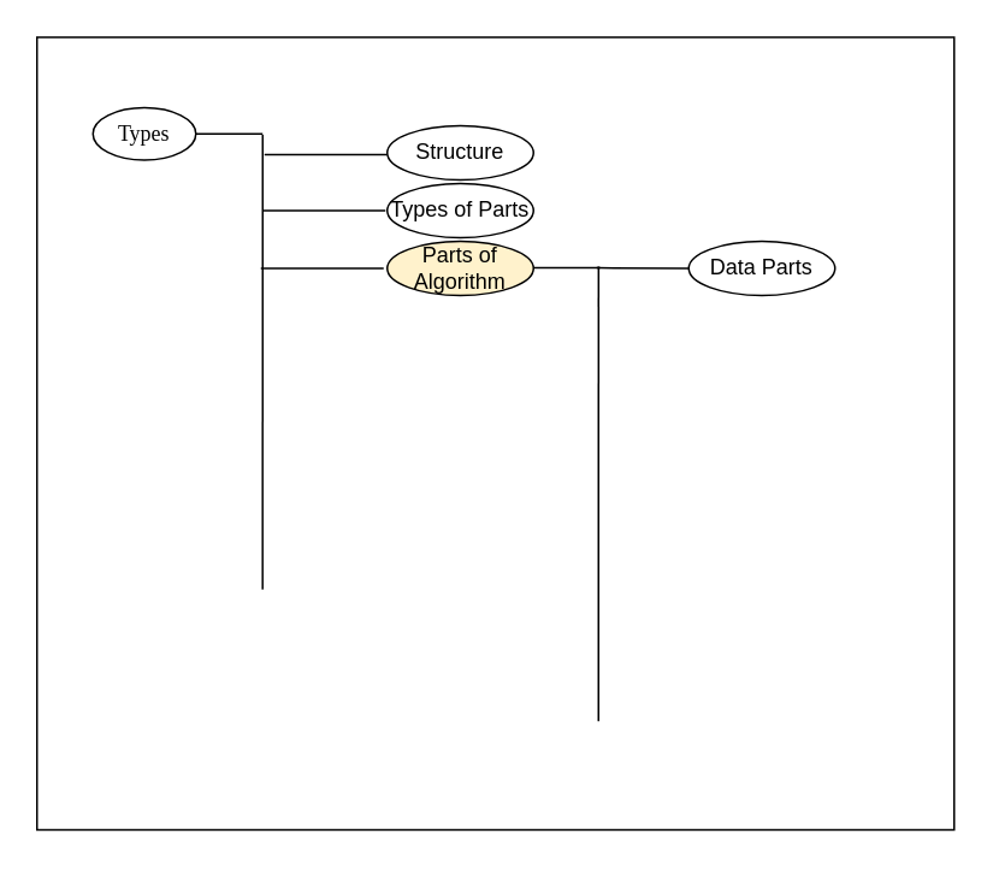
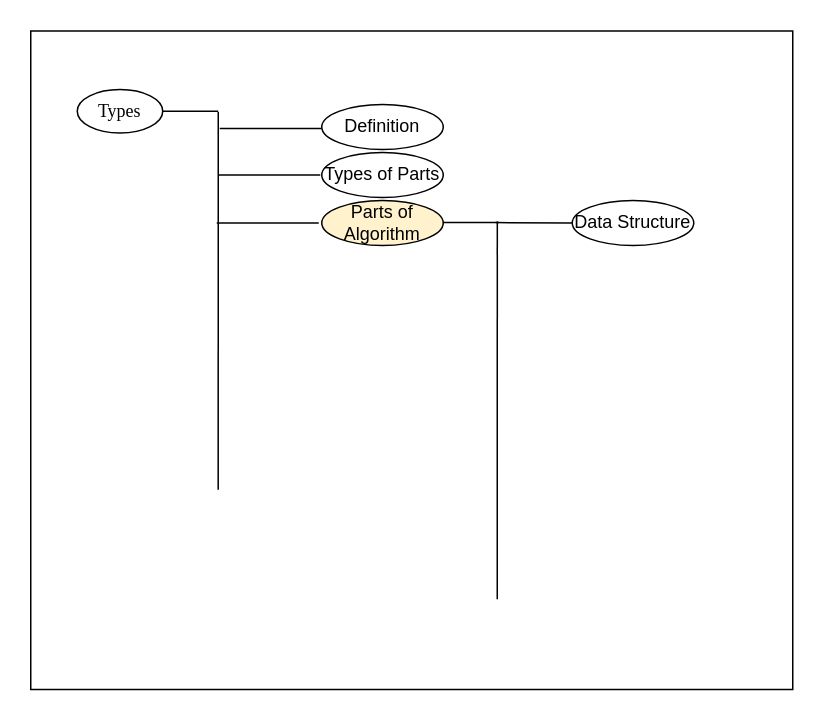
- <mxCell id="9" value="Structure" style="ellipse;whiteSpace=wrap;html=1;" vertex="1" parent="1"><mxGeometry x="214" y="69" width="81" height="30" as="geometry" /></mxCell>
+ <mxCell id="9" value="Definition" style="ellipse;whiteSpace=wrap;html=1;" vertex="1" parent="1"><mxGeometry x="214" y="69" width="81" height="30" as="geometry" /></mxCell>
- <mxCell id="13" value="Data Parts" style="ellipse;whiteSpace=wrap;html=1;" vertex="1" parent="1"><mxGeometry x="381" y="133" width="81" height="30" as="geometry" /></mxCell>
+ <mxCell id="13" value="Data Structure" style="ellipse;whiteSpace=wrap;html=1;" vertex="1" parent="1"><mxGeometry x="381" y="133" width="81" height="30" as="geometry" /></mxCell>
